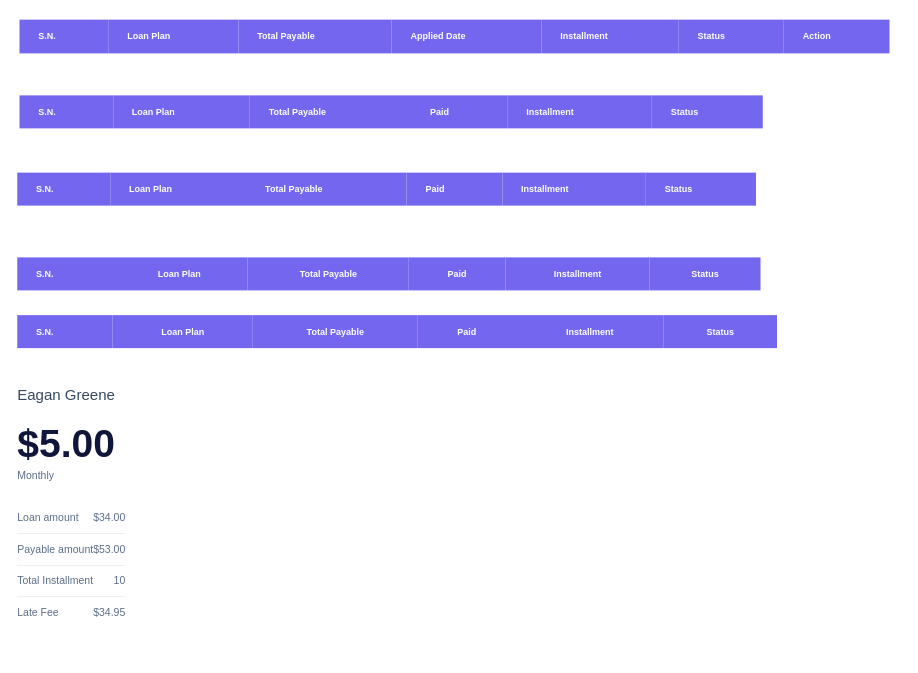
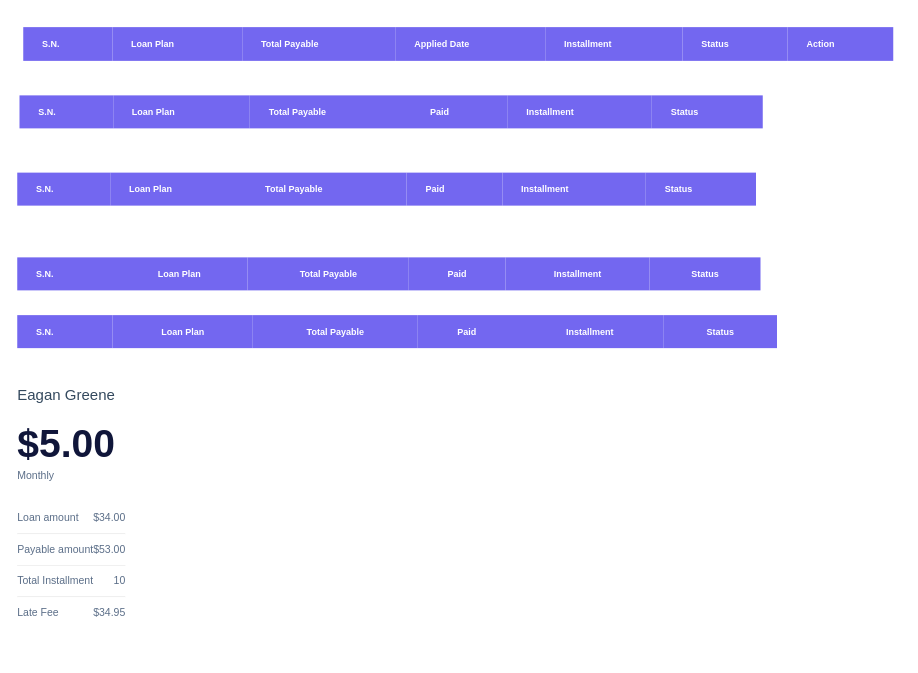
- <mxCell id="2" value="&lt;table style=&quot;border-collapse: collapse; width: 1160.45px; margin-bottom: 0px; color: rgb(33, 37, 41); font-family: Bangla759, Montserrat, sans-serif; font-size: 24px; background-color: rgb(255, 255, 255);&quot; class=&quot;table table--light style--two&quot;&gt;&lt;thead style=&quot;box-sizing: border-box;&quot;&gt;&lt;tr style=&quot;box-sizing: border-box;&quot;&gt;&lt;th style=&quot;box-sizing: border-box; padding: 15px 25px; vertical-align: bottom; border: none; font-size: 0.75rem; color: rgb(255, 255, 255); background-color: rgb(115, 103, 240);&quot;&gt;S.N.&lt;/th&gt;&lt;th style=&quot;box-sizing: border-box; padding: 15px 25px; vertical-align: bottom; border: none; font-size: 0.75rem; color: rgb(255, 255, 255); background-color: rgb(115, 103, 240);&quot;&gt;Loan Plan&lt;/th&gt;&lt;th style=&quot;box-sizing: border-box; padding: 15px 25px; vertical-align: bottom; border: none; font-size: 0.75rem; color: rgb(255, 255, 255); background-color: rgb(115, 103, 240);&quot;&gt;Total Payable&lt;/th&gt;&lt;th style=&quot;box-sizing: border-box; padding: 15px 25px; vertical-align: bottom; border: none; font-size: 0.75rem; color: rgb(255, 255, 255); background-color: rgb(115, 103, 240);&quot;&gt;Applied Date&lt;/th&gt;&lt;th style=&quot;box-sizing: border-box; padding: 15px 25px; vertical-align: bottom; border: none; font-size: 0.75rem; color: rgb(255, 255, 255); background-color: rgb(115, 103, 240);&quot;&gt;Installment&lt;/th&gt;&lt;th style=&quot;box-sizing: border-box; padding: 15px 25px; vertical-align: bottom; border: none; font-size: 0.75rem; color: rgb(255, 255, 255); background-color: rgb(115, 103, 240);&quot;&gt;Status&lt;/th&gt;&lt;th style=&quot;box-sizing: border-box; padding: 15px 25px; vertical-align: bottom; border: none; font-size: 0.75rem; color: rgb(255, 255, 255); background-color: rgb(115, 103, 240);&quot;&gt;Action&lt;/th&gt;&lt;/tr&gt;&lt;/thead&gt;&lt;/table&gt;" style="text;html=1;align=left;verticalAlign=middle;resizable=0;points=[];autosize=1;strokeColor=none;fillColor=none;" vertex="1" parent="1"><mxGeometry x="24" y="20" width="1178" height="56" as="geometry" /></mxCell>
+ <mxCell id="2" value="&lt;table style=&quot;border-collapse: collapse; width: 1160.45px; margin-bottom: 0px; color: rgb(33, 37, 41); font-family: Bangla759, Montserrat, sans-serif; font-size: 24px; background-color: rgb(255, 255, 255);&quot; class=&quot;table table--light style--two&quot;&gt;&lt;thead style=&quot;box-sizing: border-box;&quot;&gt;&lt;tr style=&quot;box-sizing: border-box;&quot;&gt;&lt;th style=&quot;box-sizing: border-box; padding: 15px 25px; vertical-align: bottom; border: none; font-size: 0.75rem; color: rgb(255, 255, 255); background-color: rgb(115, 103, 240);&quot;&gt;S.N.&lt;/th&gt;&lt;th style=&quot;box-sizing: border-box; padding: 15px 25px; vertical-align: bottom; border: none; font-size: 0.75rem; color: rgb(255, 255, 255); background-color: rgb(115, 103, 240);&quot;&gt;Loan Plan&lt;/th&gt;&lt;th style=&quot;box-sizing: border-box; padding: 15px 25px; vertical-align: bottom; border: none; font-size: 0.75rem; color: rgb(255, 255, 255); background-color: rgb(115, 103, 240);&quot;&gt;Total Payable&lt;/th&gt;&lt;th style=&quot;box-sizing: border-box; padding: 15px 25px; vertical-align: bottom; border: none; font-size: 0.75rem; color: rgb(255, 255, 255); background-color: rgb(115, 103, 240);&quot;&gt;Applied Date&lt;/th&gt;&lt;th style=&quot;box-sizing: border-box; padding: 15px 25px; vertical-align: bottom; border: none; font-size: 0.75rem; color: rgb(255, 255, 255); background-color: rgb(115, 103, 240);&quot;&gt;Installment&lt;/th&gt;&lt;th style=&quot;box-sizing: border-box; padding: 15px 25px; vertical-align: bottom; border: none; font-size: 0.75rem; color: rgb(255, 255, 255); background-color: rgb(115, 103, 240);&quot;&gt;Status&lt;/th&gt;&lt;th style=&quot;box-sizing: border-box; padding: 15px 25px; vertical-align: bottom; border: none; font-size: 0.75rem; color: rgb(255, 255, 255); background-color: rgb(115, 103, 240);&quot;&gt;Action&lt;/th&gt;&lt;/tr&gt;&lt;/thead&gt;&lt;/table&gt;" style="text;html=1;align=left;verticalAlign=middle;resizable=0;points=[];autosize=1;strokeColor=none;fillColor=none;" vertex="1" parent="1"><mxGeometry x="29" y="30" width="1178" height="56" as="geometry" /></mxCell>
